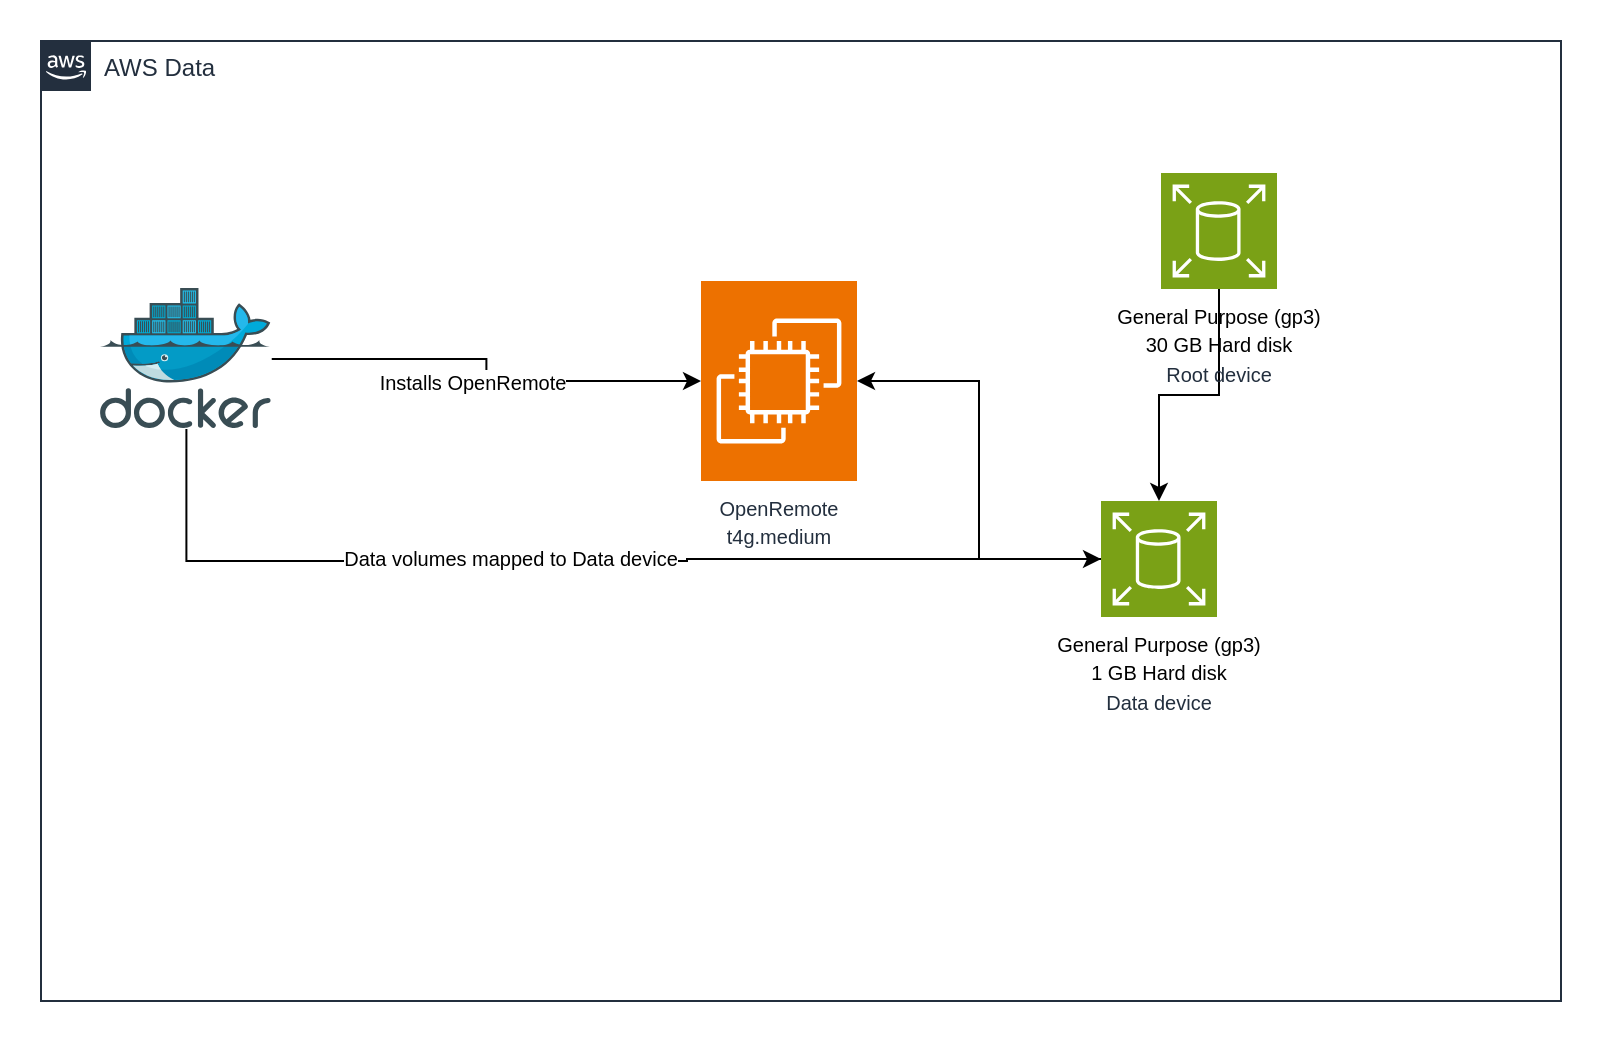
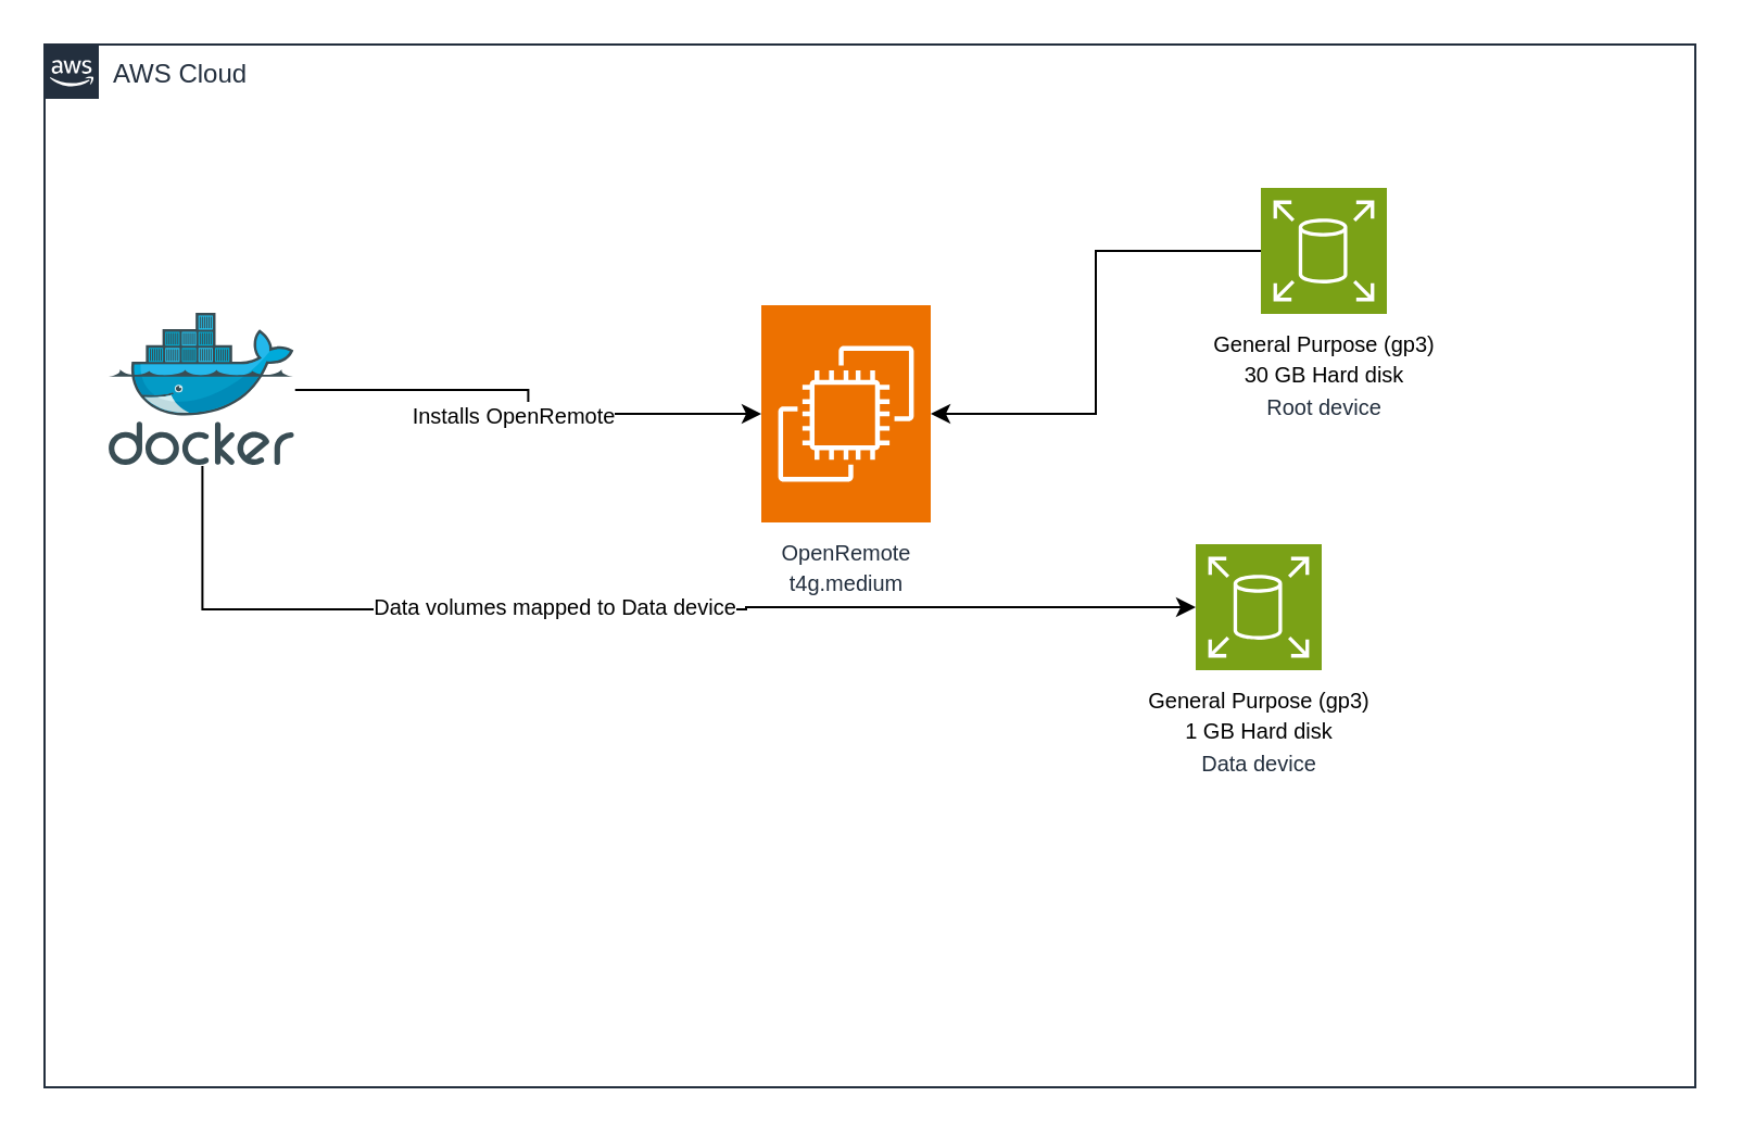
- <mxCell id="2" value="AWS Data" style="points=[[0,0],[0.25,0],[0.5,0],[0.75,0],[1,0],[1,0.25],[1,0.5],[1,0.75],[1,1],[0.75,1],[0.5,1],[0.25,1],[0,1],[0,0.75],[0,0.5],[0,0.25]];outlineConnect=0;gradientColor=none;html=1;whiteSpace=wrap;fontSize=12;fontStyle=0;container=1;pointerEvents=0;collapsible=0;recursiveResize=0;shape=mxgraph.aws4.group;grIcon=mxgraph.aws4.group_aws_cloud_alt;strokeColor=#232F3E;fillColor=none;verticalAlign=top;align=left;spacingLeft=30;fontColor=#232F3E;dashed=0;" vertex="1" parent="1"><mxGeometry x="20" y="20" width="760" height="480" as="geometry" /></mxCell>
+ <mxCell id="2" value="AWS Cloud" style="points=[[0,0],[0.25,0],[0.5,0],[0.75,0],[1,0],[1,0.25],[1,0.5],[1,0.75],[1,1],[0.75,1],[0.5,1],[0.25,1],[0,1],[0,0.75],[0,0.5],[0,0.25]];outlineConnect=0;gradientColor=none;html=1;whiteSpace=wrap;fontSize=12;fontStyle=0;container=1;pointerEvents=0;collapsible=0;recursiveResize=0;shape=mxgraph.aws4.group;grIcon=mxgraph.aws4.group_aws_cloud_alt;strokeColor=#232F3E;fillColor=none;verticalAlign=top;align=left;spacingLeft=30;fontColor=#232F3E;dashed=0;" vertex="1" parent="1"><mxGeometry x="20" y="20" width="760" height="480" as="geometry" /></mxCell>
- <mxCell id="4" style="edgeStyle=orthogonalEdgeStyle;rounded=0;orthogonalLoop=1;jettySize=auto;html=1;" edge="1" parent="2" source="5" target="6"><mxGeometry relative="1" as="geometry" /></mxCell>
+ <mxCell id="4" style="edgeStyle=orthogonalEdgeStyle;rounded=0;orthogonalLoop=1;jettySize=auto;html=1;" edge="1" parent="2" source="5" target="3"><mxGeometry relative="1" as="geometry" /></mxCell>
- <mxCell id="12" style="edgeStyle=orthogonalEdgeStyle;rounded=0;orthogonalLoop=1;jettySize=auto;html=1;entryX=1;entryY=0.5;entryDx=0;entryDy=0;entryPerimeter=0;" edge="1" parent="2" source="6" target="3"><mxGeometry relative="1" as="geometry" /></mxCell>
